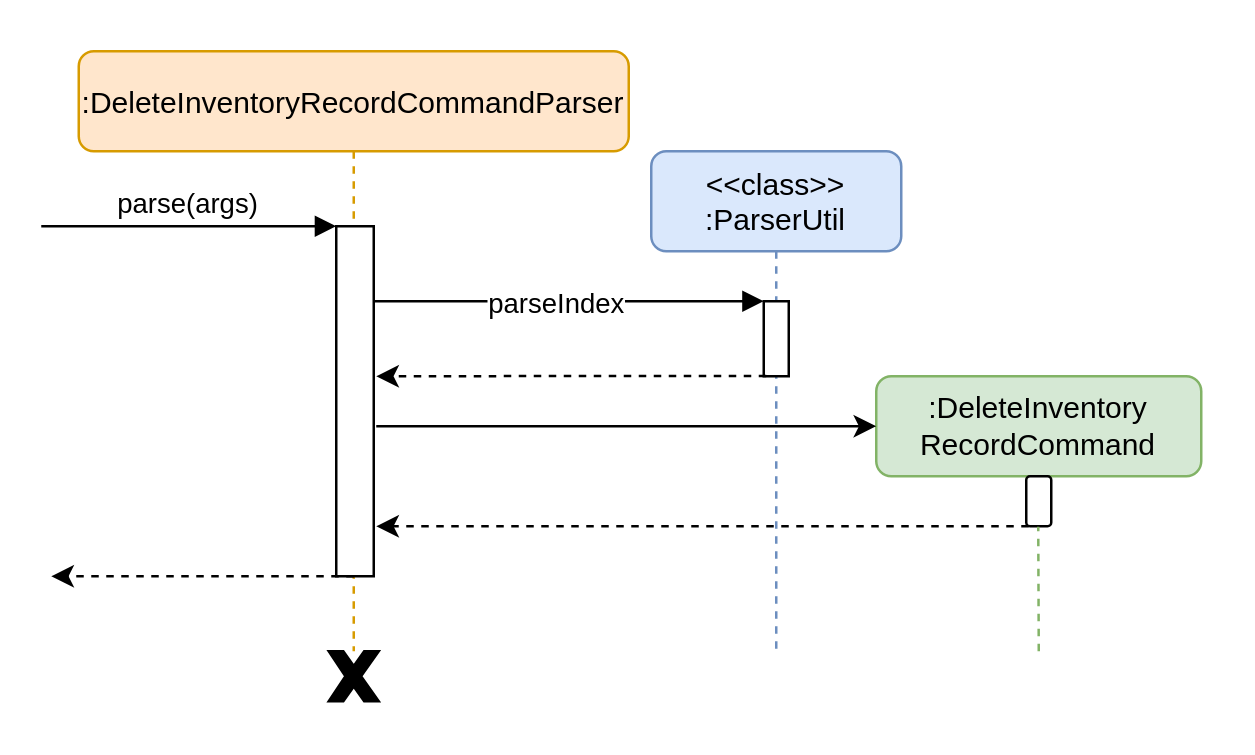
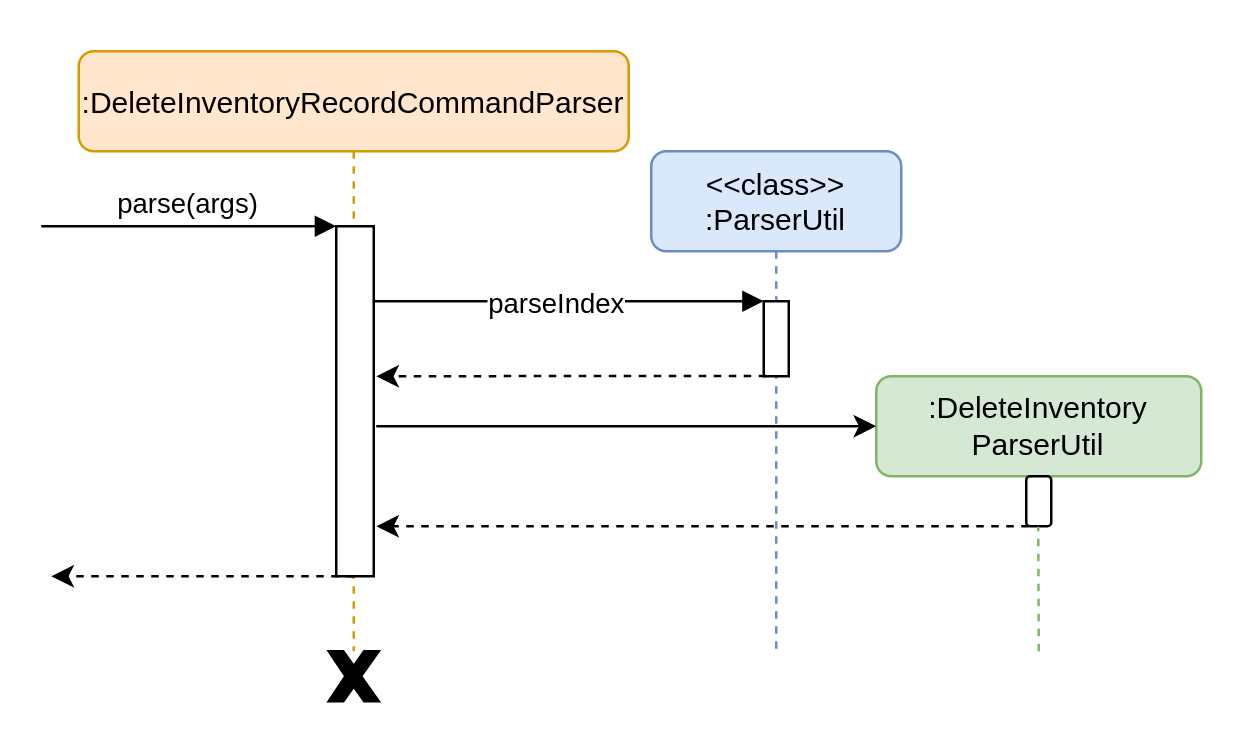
- <mxCell id="10" value=":DeleteInventory&lt;br&gt;RecordCommand" style="rounded=1;whiteSpace=wrap;html=1;strokeColor=#82b366;fillColor=#d5e8d4;" parent="1" vertex="1"><mxGeometry x="350" y="150" width="130" height="40" as="geometry" /></mxCell>
+ <mxCell id="10" value=":DeleteInventory&lt;br&gt;ParserUtil" style="rounded=1;whiteSpace=wrap;html=1;strokeColor=#82b366;fillColor=#d5e8d4;" parent="1" vertex="1"><mxGeometry x="350" y="150" width="130" height="40" as="geometry" /></mxCell>
